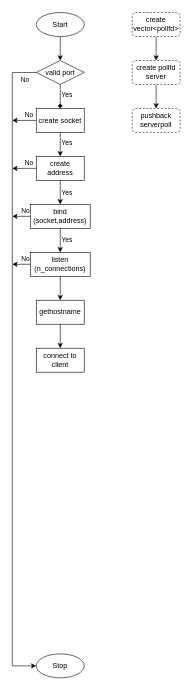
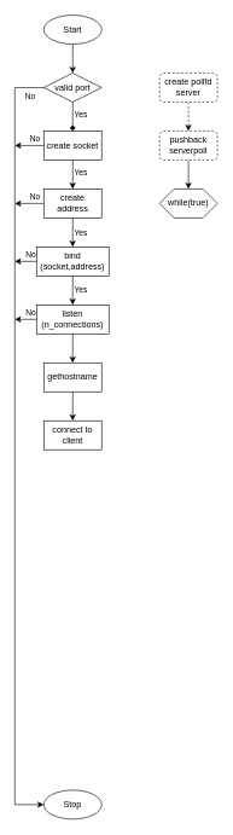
- <mxCell id="37" value="create vector&amp;lt;pollfd&amp;gt;" style="rounded=1;whiteSpace=wrap;html=1;dashed=1;" vertex="1" parent="1"><mxGeometry x="220" y="20" width="80" height="40" as="geometry" /></mxCell>
- <mxCell id="36" style="edgeStyle=orthogonalEdgeStyle;rounded=0;orthogonalLoop=1;jettySize=auto;html=1;exitX=0.5;exitY=1;exitDx=0;exitDy=0;entryX=0.5;entryY=0;entryDx=0;entryDy=0;" edge="1" parent="1" source="37" target="34"><mxGeometry relative="1" as="geometry" /></mxCell>
- <mxCell id="33" style="edgeStyle=orthogonalEdgeStyle;rounded=0;orthogonalLoop=1;jettySize=auto;html=1;exitX=0.5;exitY=1;exitDx=0;exitDy=0;entryX=0.5;entryY=0;entryDx=0;entryDy=0;" edge="1" parent="1" source="34" target="39"><mxGeometry relative="1" as="geometry" /></mxCell>
+ <mxCell id="33" style="edgeStyle=orthogonalEdgeStyle;rounded=0;orthogonalLoop=1;jettySize=auto;html=1;exitX=0.5;exitY=1;exitDx=0;exitDy=0;entryX=0.5;entryY=0;entryDx=0;entryDy=0;dashed=1;" edge="1" parent="1" source="34" target="39"><mxGeometry relative="1" as="geometry" /></mxCell>
+ <mxCell id="38" style="edgeStyle=orthogonalEdgeStyle;rounded=0;orthogonalLoop=1;jettySize=auto;html=1;exitX=0.5;exitY=1;exitDx=0;exitDy=0;entryX=0.5;entryY=0;entryDx=0;entryDy=0;" edge="1" parent="1" source="39" target="35"><mxGeometry relative="1" as="geometry" /></mxCell>
+ <mxCell id="35" value="while(true)" style="shape=hexagon;perimeter=hexagonPerimeter2;whiteSpace=wrap;html=1;fixedSize=1;" vertex="1" parent="1"><mxGeometry x="220" y="260" width="80" height="40" as="geometry" /></mxCell>
